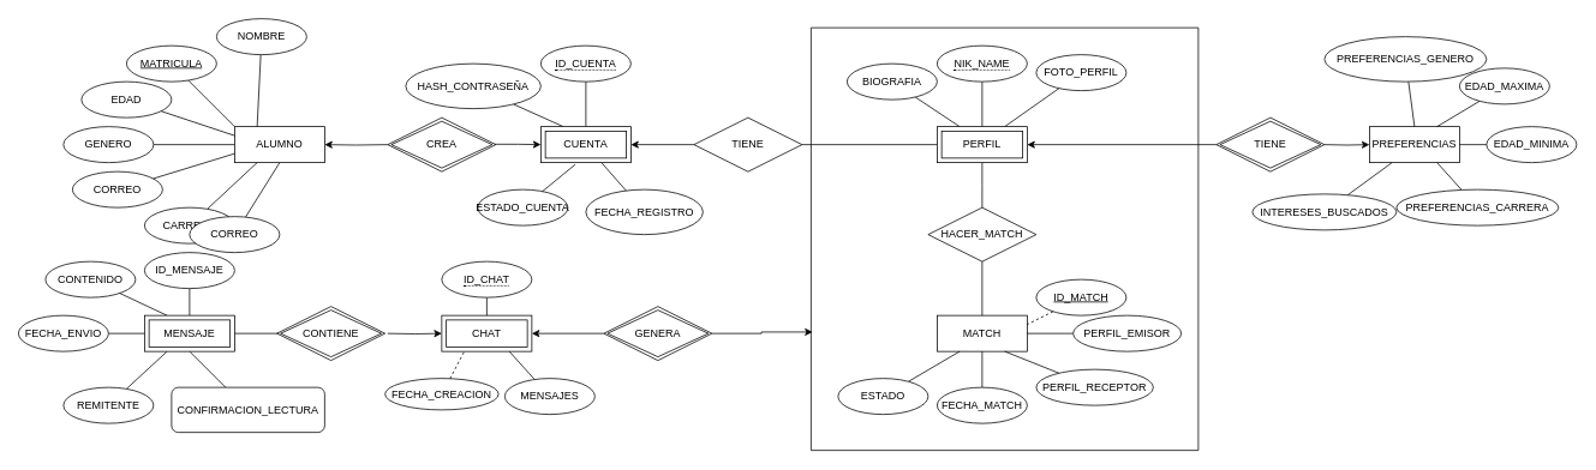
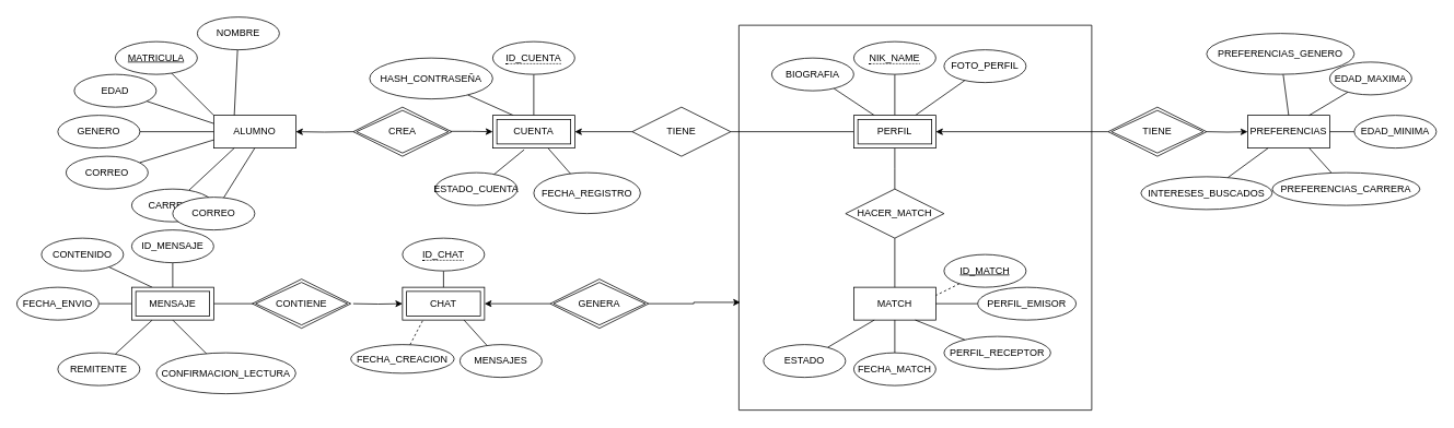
- <mxCell id="85" value="CONFIRMACION_LECTURA" style="whiteSpace=wrap;html=1;align=center;rounded=1;" parent="1" vertex="1"><mxGeometry x="190" y="430" width="170" height="50" as="geometry" /></mxCell>
+ <mxCell id="85" value="CONFIRMACION_LECTURA" style="ellipse;whiteSpace=wrap;html=1;align=center;" parent="1" vertex="1"><mxGeometry x="190" y="430" width="170" height="50" as="geometry" /></mxCell>
